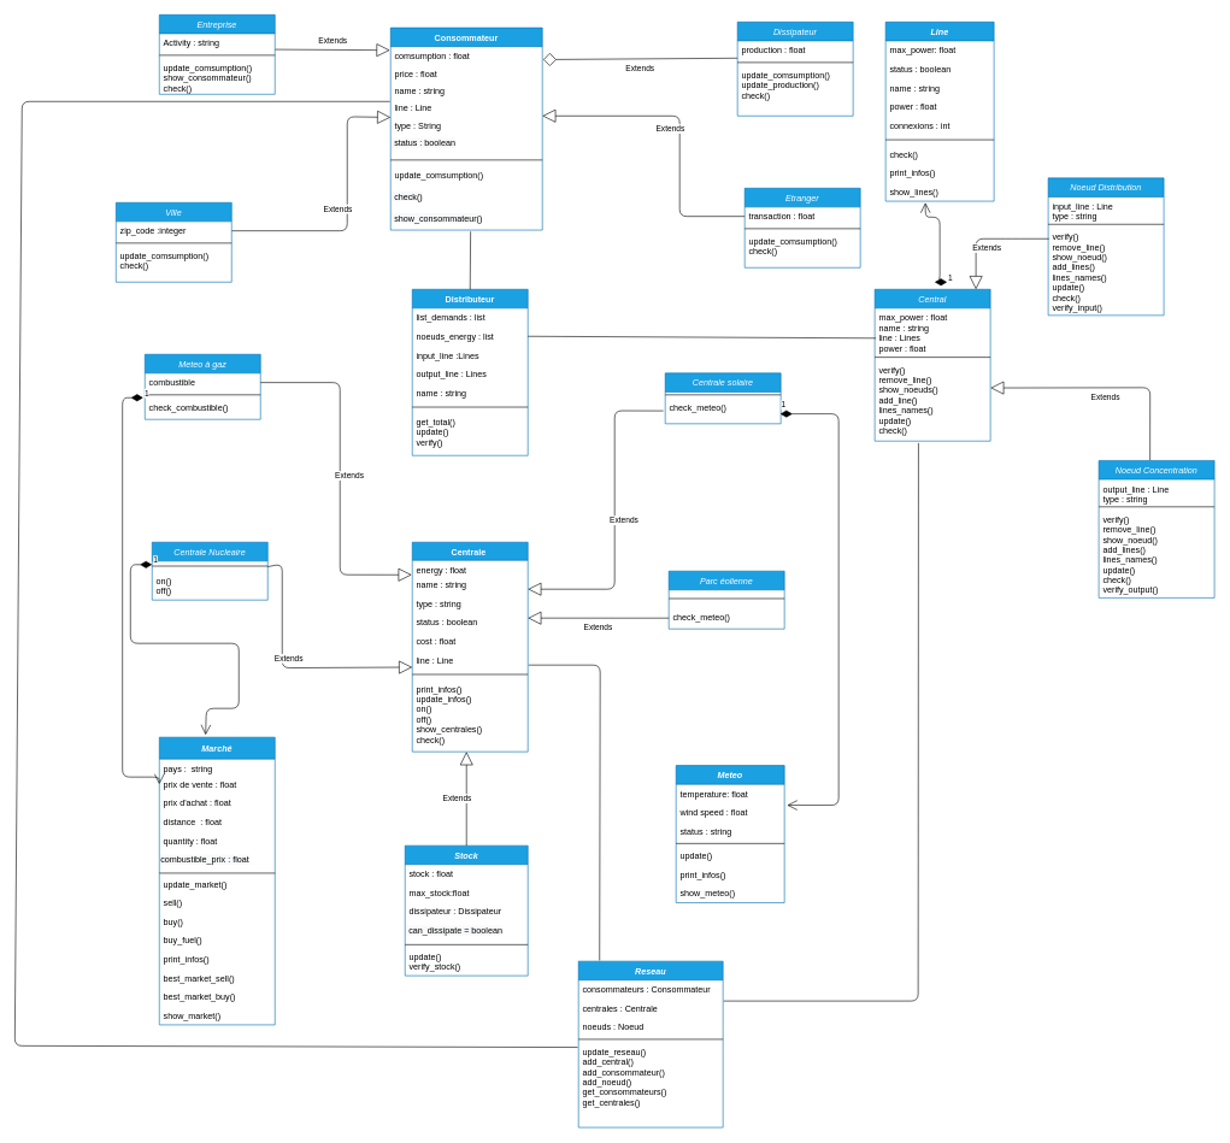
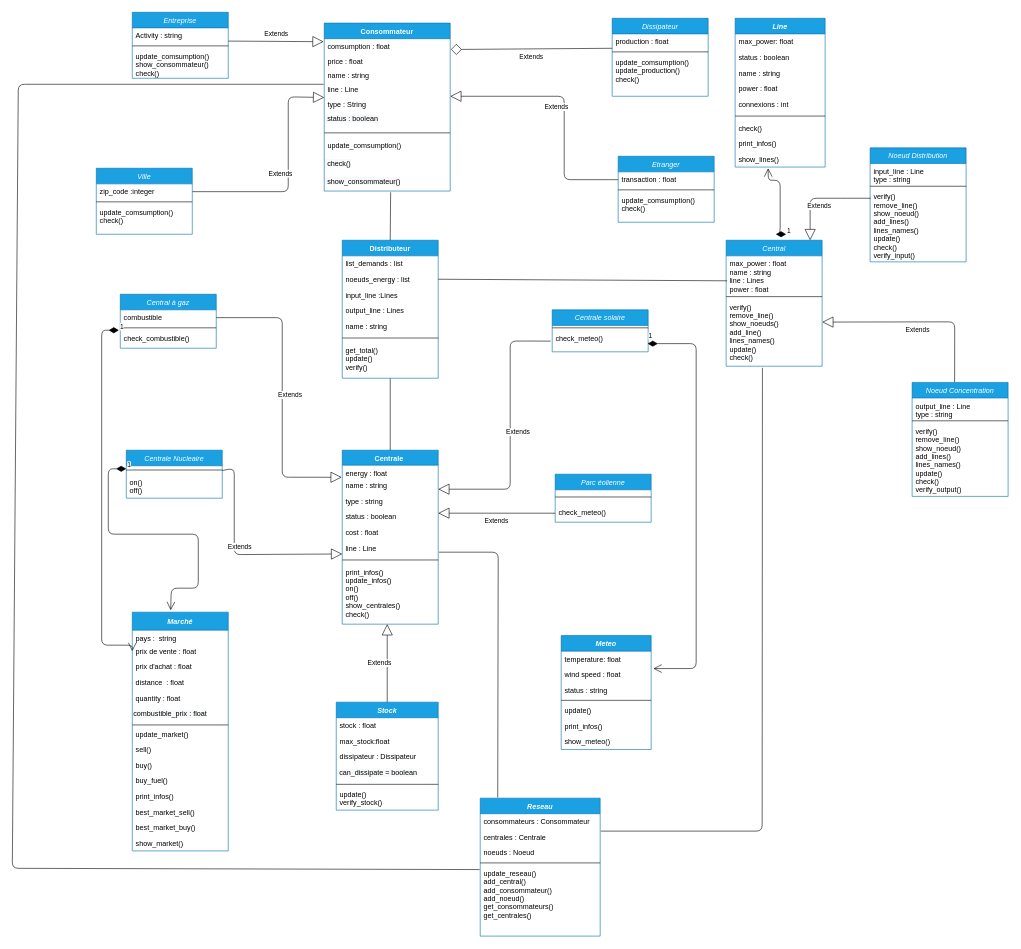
- <mxCell id="25" value="Meteo à gaz" style="swimlane;fontStyle=2;childLayout=stackLayout;horizontal=1;startSize=26;fillColor=#1ba1e2;horizontalStack=0;resizeParent=1;resizeParentMax=0;resizeLast=0;collapsible=1;marginBottom=0;strokeColor=#006EAF;fontColor=#ffffff;" parent="1" vertex="1"><mxGeometry x="200" y="490" width="160" height="90" as="geometry" /></mxCell>
+ <mxCell id="25" value="Central à gaz" style="swimlane;fontStyle=2;childLayout=stackLayout;horizontal=1;startSize=26;fillColor=#1ba1e2;horizontalStack=0;resizeParent=1;resizeParentMax=0;resizeLast=0;collapsible=1;marginBottom=0;strokeColor=#006EAF;fontColor=#ffffff;" parent="1" vertex="1"><mxGeometry x="200" y="490" width="160" height="90" as="geometry" /></mxCell>
+ <mxCell id="41" value="" style="endArrow=none;html=1;exitX=0.5;exitY=0;exitDx=0;exitDy=0;entryX=0.5;entryY=1;entryDx=0;entryDy=0;" parent="1" source="2" target="46" edge="1"><mxGeometry width="50" height="50" relative="1" as="geometry"><mxPoint x="510" y="500" as="sourcePoint" /><mxPoint x="610" y="430" as="targetPoint" /></mxGeometry></mxCell>
